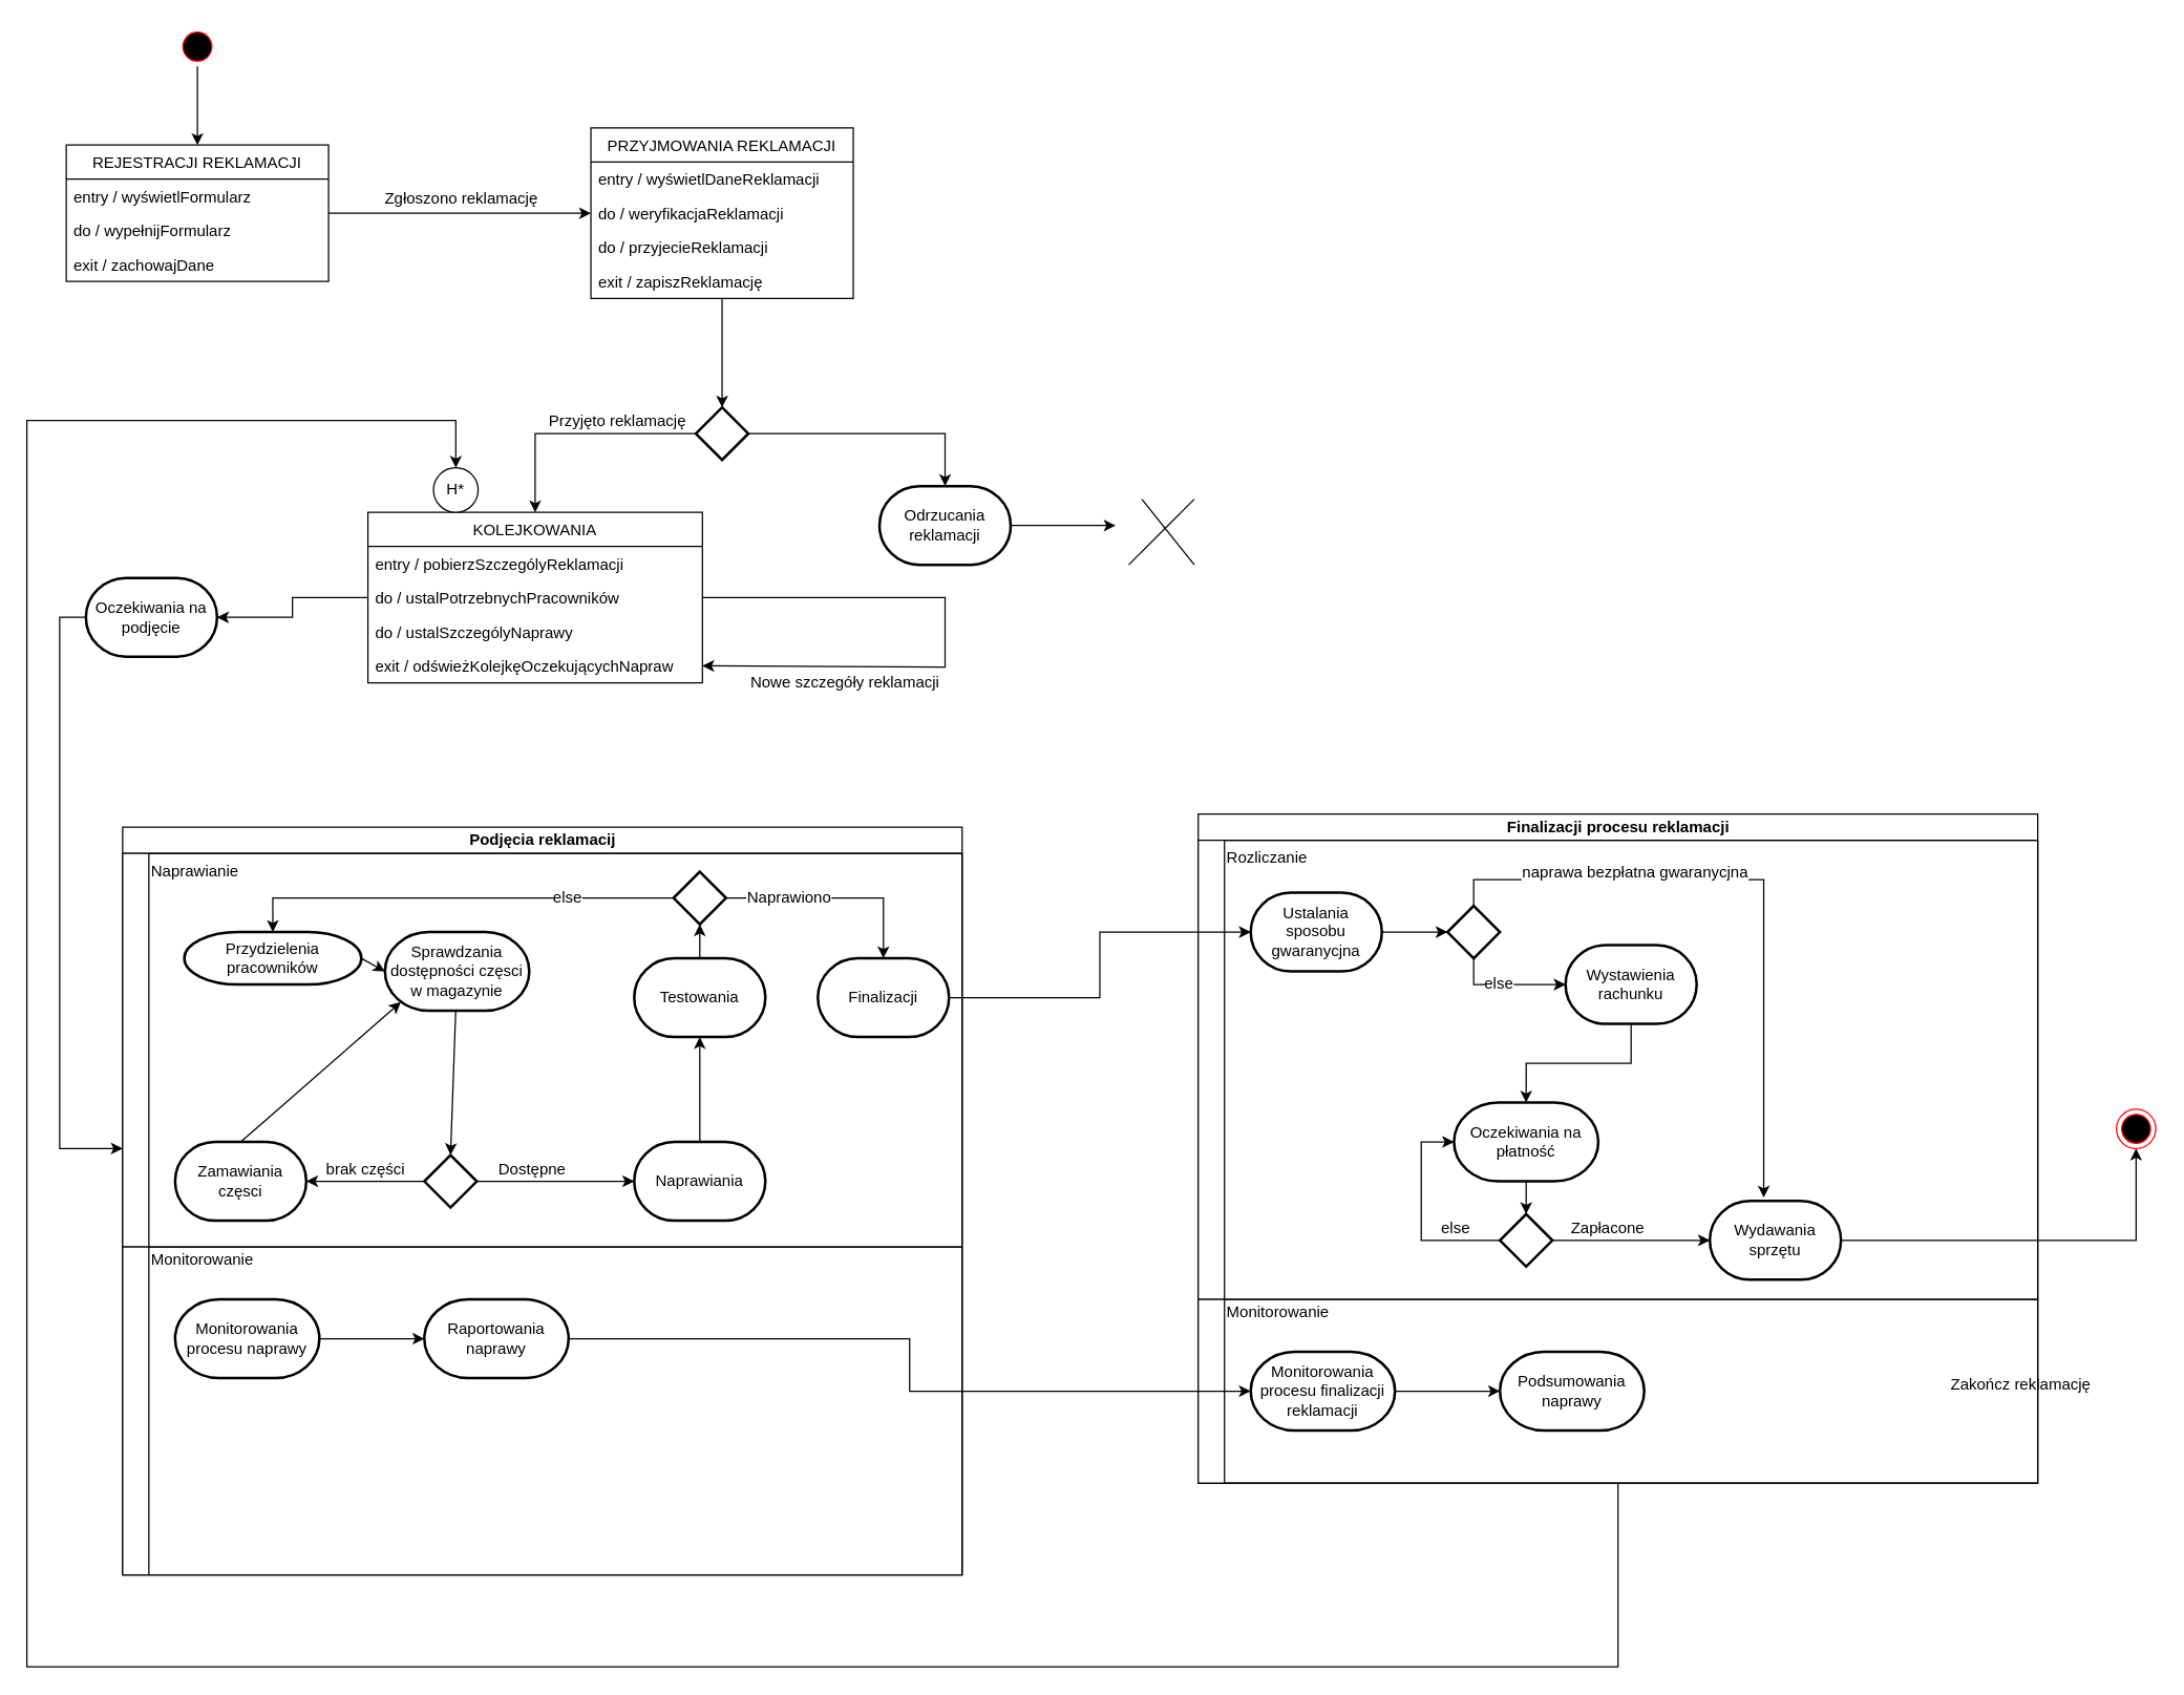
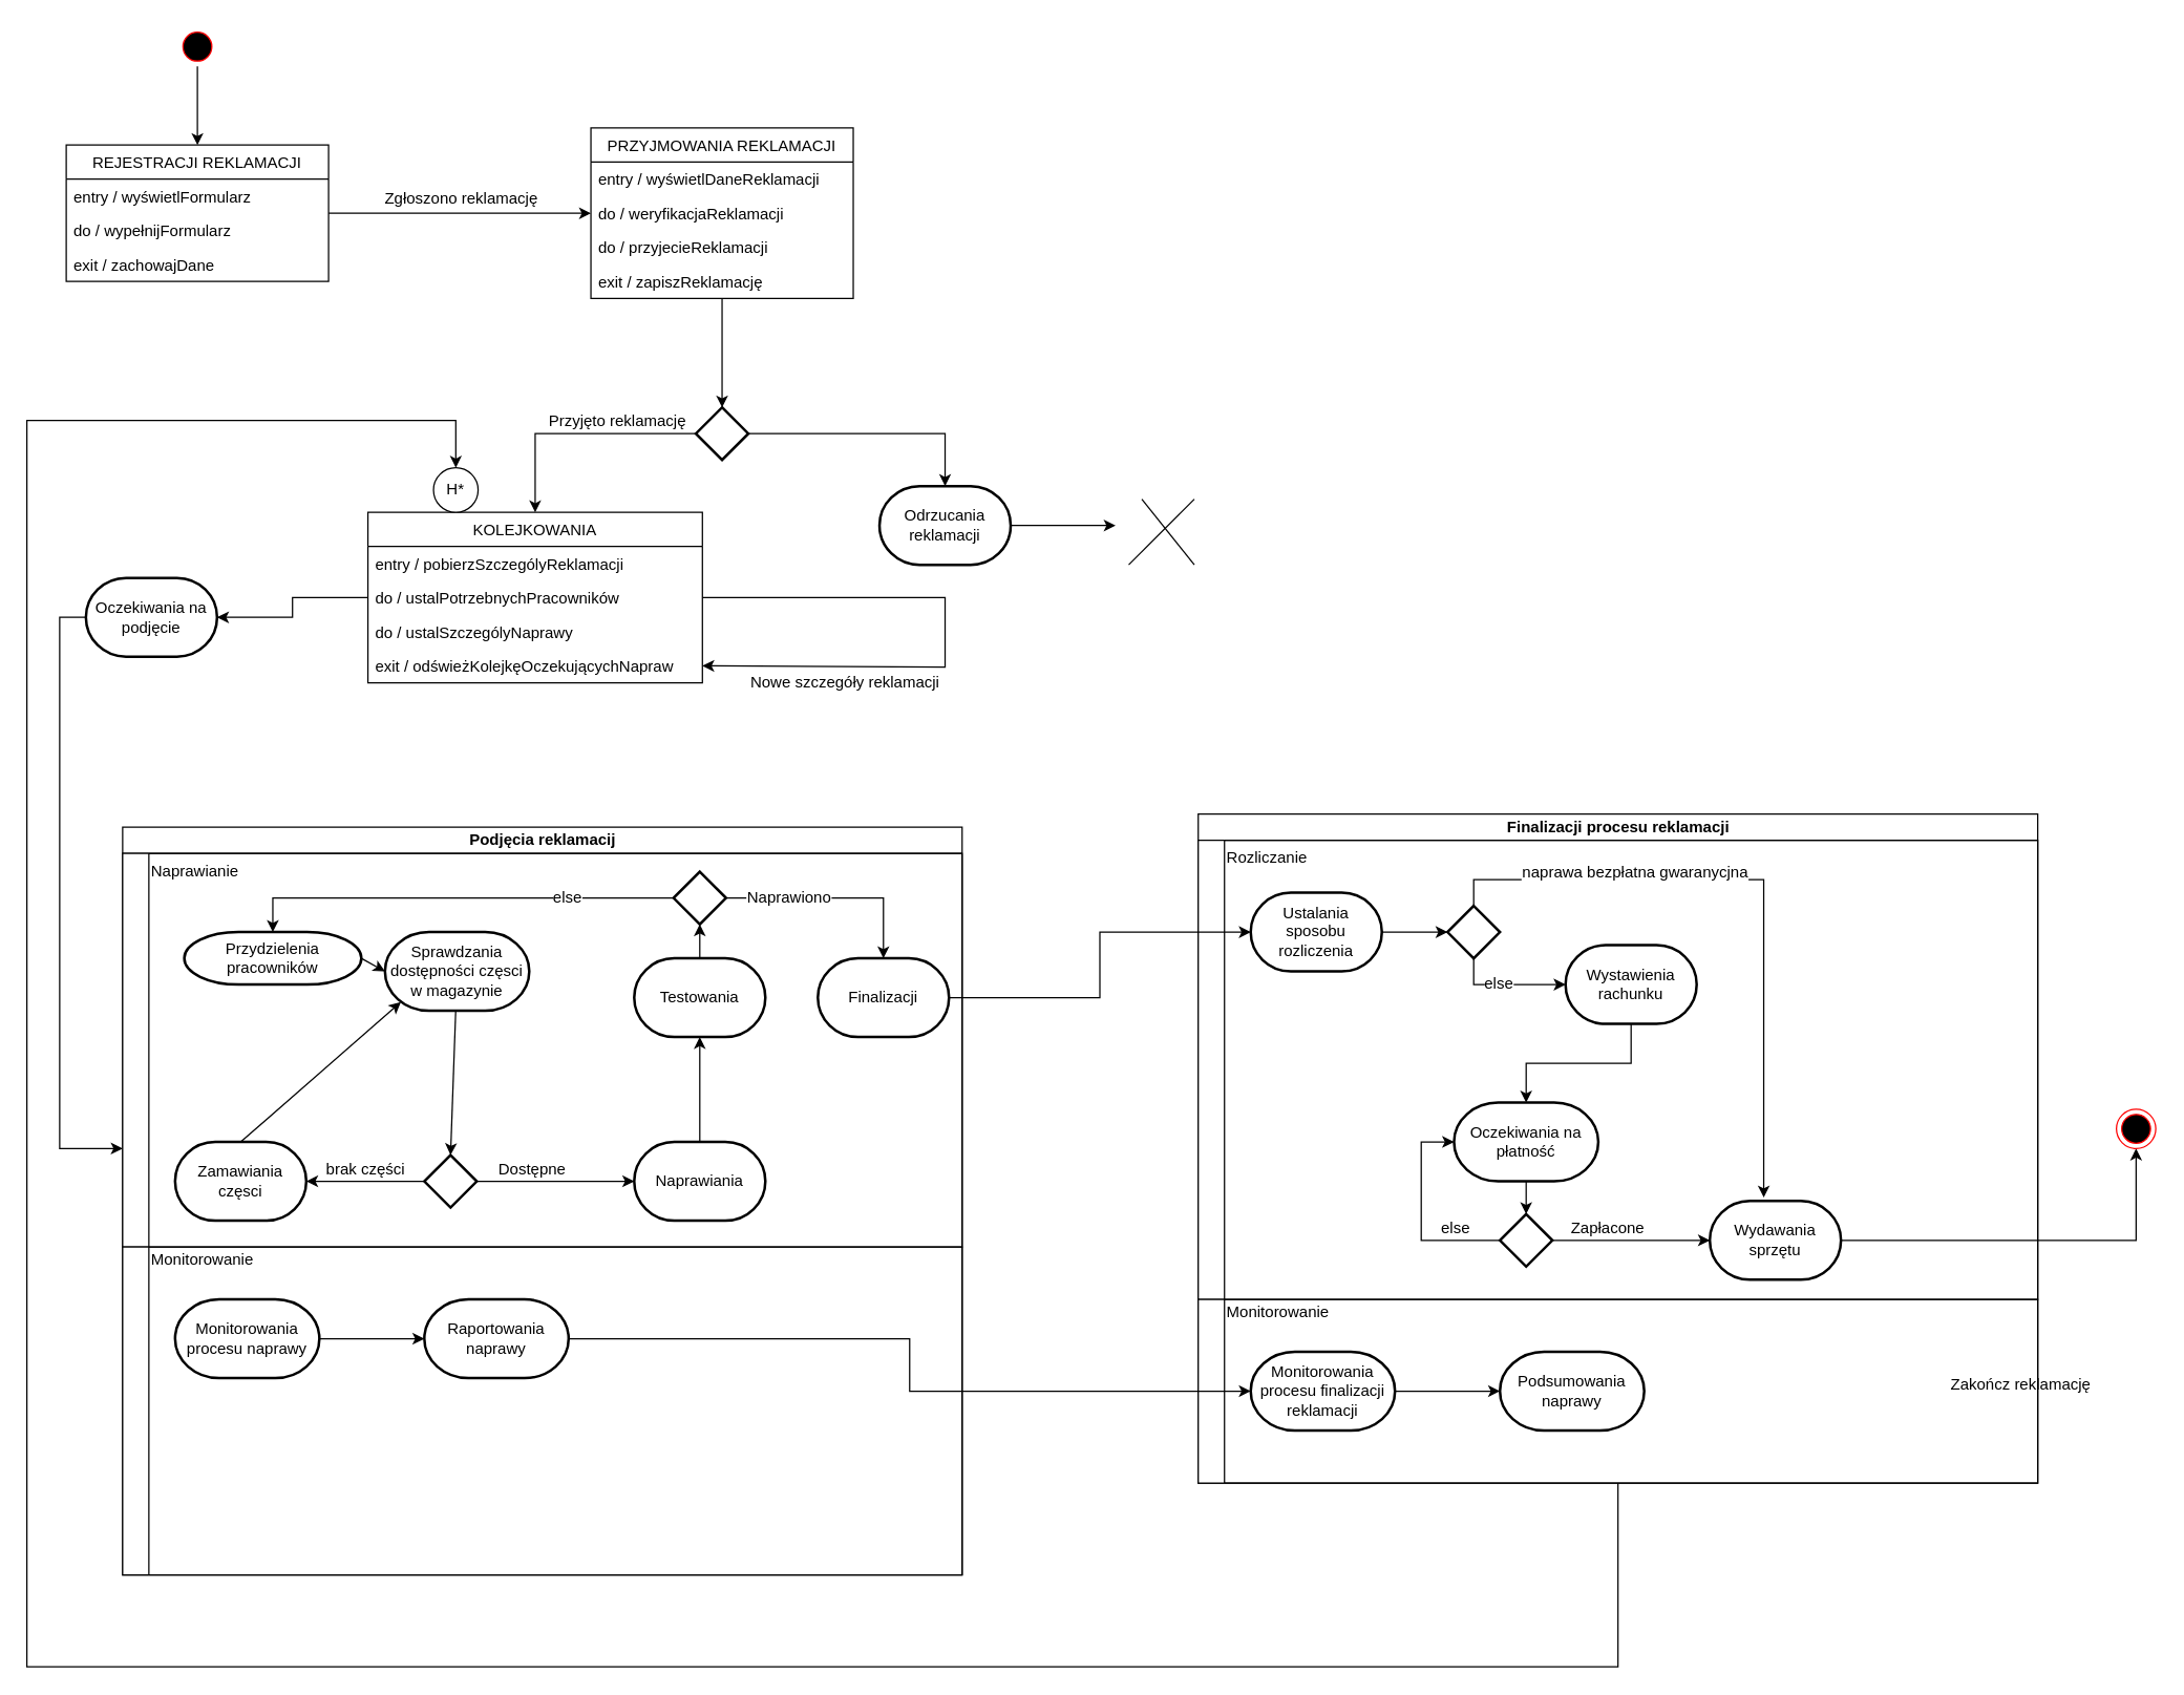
- <mxCell id="67" value="Ustalania sposobu gwaranycjna" style="strokeWidth=2;html=1;shape=mxgraph.flowchart.terminator;whiteSpace=wrap;" parent="54" vertex="1"><mxGeometry x="40" y="40" width="100" height="60" as="geometry" /></mxCell>
+ <mxCell id="67" value="Ustalania sposobu rozliczenia" style="strokeWidth=2;html=1;shape=mxgraph.flowchart.terminator;whiteSpace=wrap;" parent="54" vertex="1"><mxGeometry x="40" y="40" width="100" height="60" as="geometry" /></mxCell>
